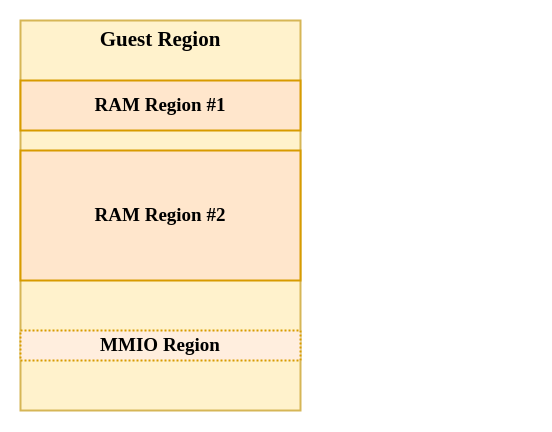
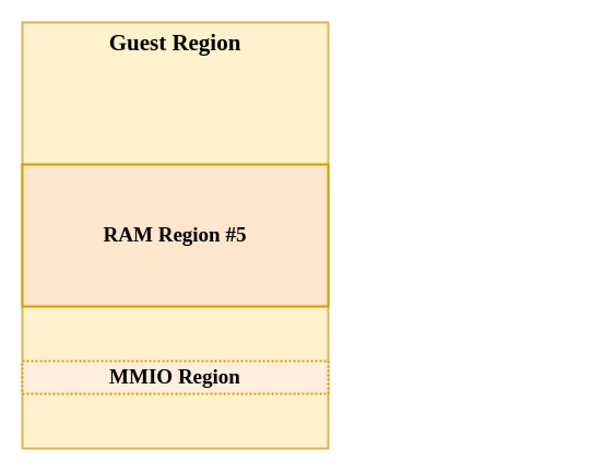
- <mxCell id="3" value="RAM Region #1" style="whiteSpace=wrap;strokeWidth=2;fillColor=#ffe6cc;strokeColor=#d79b00;fontFamily=Verdana;fontStyle=1;fontSize=19;" vertex="1" parent="1"><mxGeometry x="20" y="80" width="280" height="50" as="geometry" /></mxCell>
- <mxCell id="4" value="RAM Region #2" style="whiteSpace=wrap;strokeWidth=2;fillColor=#ffe6cc;strokeColor=#d79b00;fontFamily=Verdana;fontStyle=1;fontSize=19;" vertex="1" parent="1"><mxGeometry x="20" y="150" width="280" height="130" as="geometry" /></mxCell>
+ <mxCell id="4" value="RAM Region #5" style="whiteSpace=wrap;strokeWidth=2;fillColor=#ffe6cc;strokeColor=#d79b00;fontFamily=Verdana;fontStyle=1;fontSize=19;" vertex="1" parent="1"><mxGeometry x="20" y="150" width="280" height="130" as="geometry" /></mxCell>
